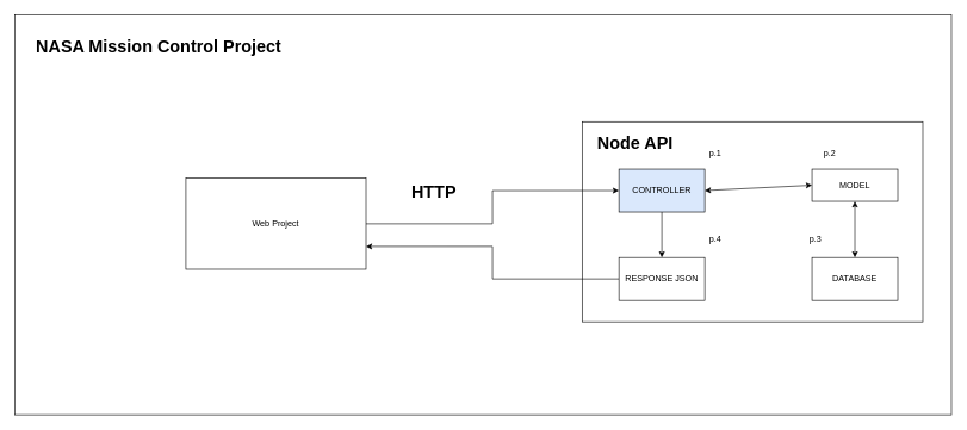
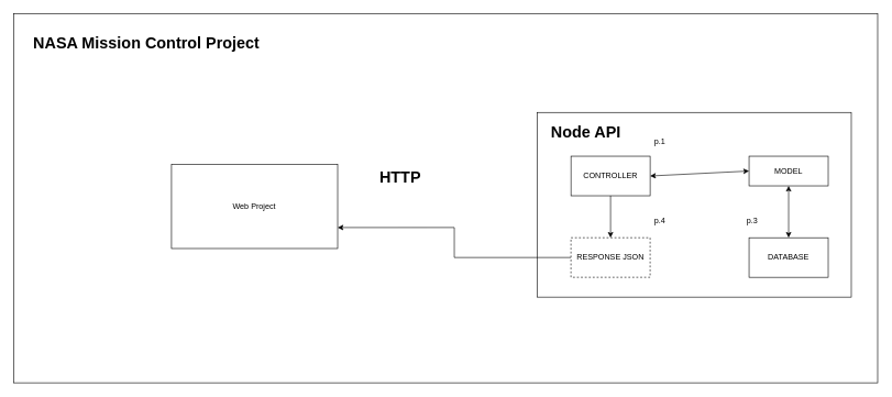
- <mxCell id="19" value="p.2" style="text;html=1;strokeColor=none;fillColor=none;align=center;verticalAlign=middle;whiteSpace=wrap;rounded=0;" vertex="1" parent="2"><mxGeometry x="1110" y="180" width="60" height="30" as="geometry" /></mxCell>
- <mxCell id="10" value="CONTROLLER" style="rounded=0;whiteSpace=wrap;html=1;fillColor=#dae8fc;" vertex="1" parent="2"><mxGeometry x="845" y="216.36" width="120" height="60" as="geometry" /></mxCell>
+ <mxCell id="10" value="CONTROLLER" style="rounded=0;whiteSpace=wrap;html=1;" vertex="1" parent="2"><mxGeometry x="845" y="216.36" width="120" height="60" as="geometry" /></mxCell>
- <mxCell id="6" style="edgeStyle=orthogonalEdgeStyle;rounded=0;orthogonalLoop=1;jettySize=auto;html=1;entryX=0;entryY=0.5;entryDx=0;entryDy=0;" edge="1" parent="2" source="7" target="10"><mxGeometry relative="1" as="geometry" /></mxCell>
- <mxCell id="14" value="RESPONSE JSON" style="rounded=0;whiteSpace=wrap;html=1;" vertex="1" parent="2"><mxGeometry x="845" y="340" width="120" height="60" as="geometry" /></mxCell>
+ <mxCell id="14" value="RESPONSE JSON" style="rounded=0;whiteSpace=wrap;html=1;dashed=1;" vertex="1" parent="2"><mxGeometry x="845" y="340" width="120" height="60" as="geometry" /></mxCell>
